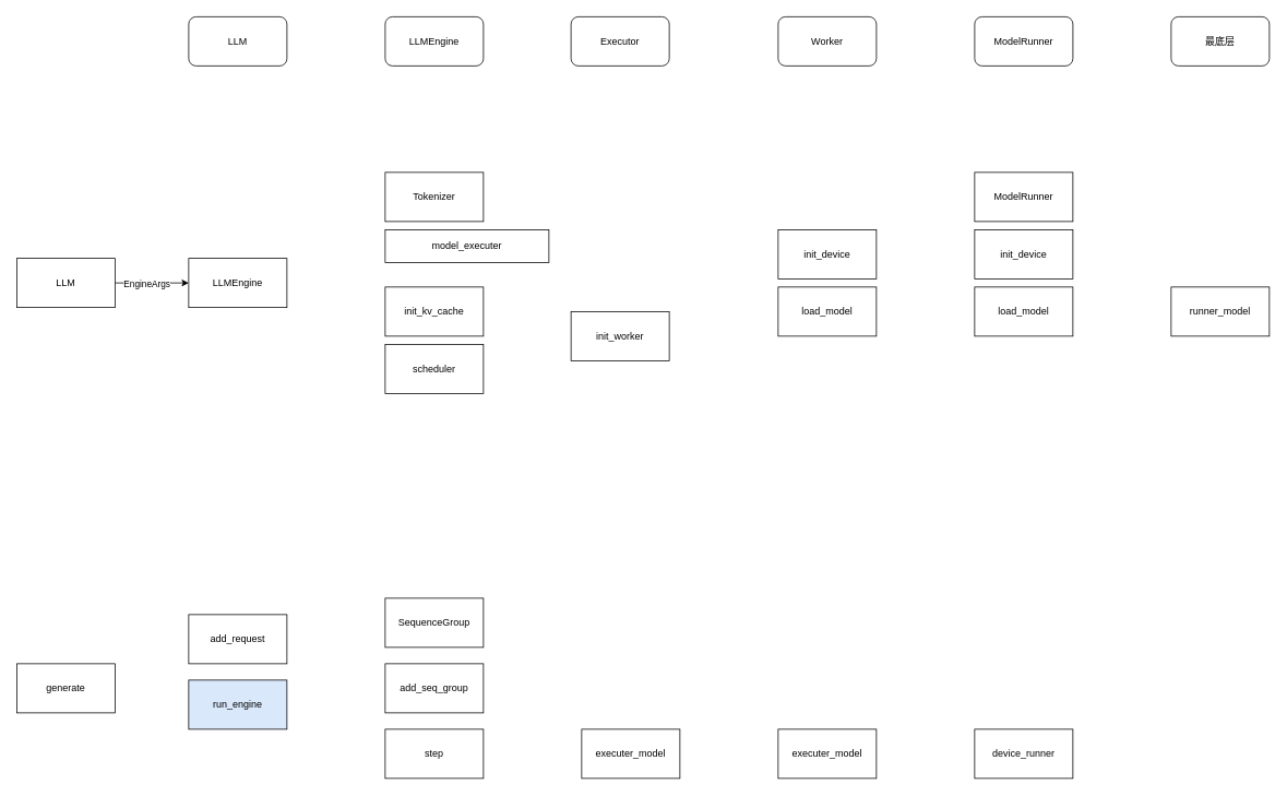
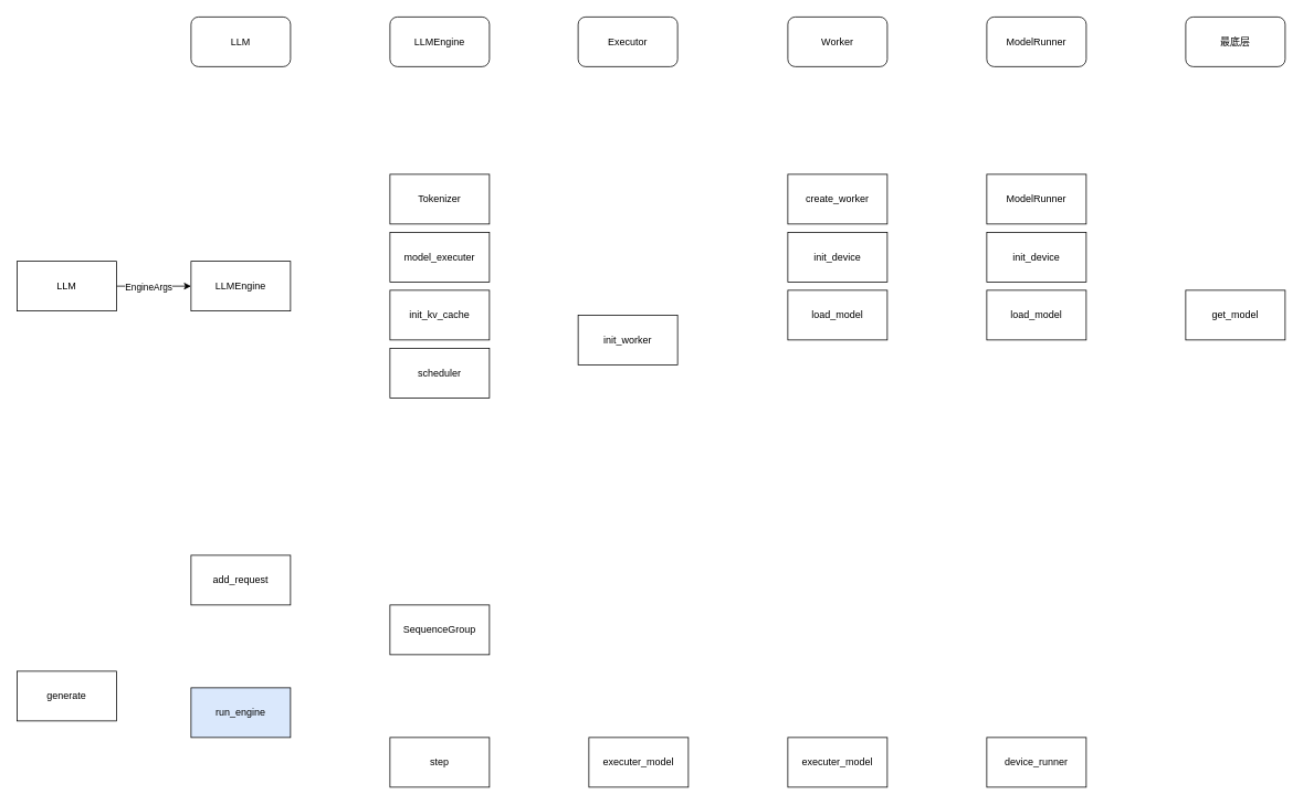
+ <mxCell id="15" value="create_worker" style="rounded=0;whiteSpace=wrap;html=1;" vertex="1" parent="1"><mxGeometry x="950" y="210" width="120" height="60" as="geometry" /></mxCell>
- <mxCell id="11" value="model_executer" style="rounded=0;whiteSpace=wrap;html=1;" vertex="1" parent="1"><mxGeometry x="470" y="280" width="200" height="40" as="geometry" /></mxCell>
+ <mxCell id="11" value="model_executer" style="rounded=0;whiteSpace=wrap;html=1;" vertex="1" parent="1"><mxGeometry x="470" y="280" width="120" height="60" as="geometry" /></mxCell>
- <mxCell id="21" value="runner_model" style="rounded=0;whiteSpace=wrap;html=1;" vertex="1" parent="1"><mxGeometry x="1430" y="350" width="120" height="60" as="geometry" /></mxCell>
+ <mxCell id="21" value="get_model" style="rounded=0;whiteSpace=wrap;html=1;" vertex="1" parent="1"><mxGeometry x="1430" y="350" width="120" height="60" as="geometry" /></mxCell>
- <mxCell id="25" value="add_request" style="rounded=0;whiteSpace=wrap;html=1;" vertex="1" parent="1"><mxGeometry x="230" y="750" width="120" height="60" as="geometry" /></mxCell>
+ <mxCell id="25" value="add_request" style="rounded=0;whiteSpace=wrap;html=1;" vertex="1" parent="1"><mxGeometry x="230" y="670" width="120" height="60" as="geometry" /></mxCell>
- <mxCell id="28" value="add_seq_group" style="rounded=0;whiteSpace=wrap;html=1;" vertex="1" parent="1"><mxGeometry x="470" y="810" width="120" height="60" as="geometry" /></mxCell>
